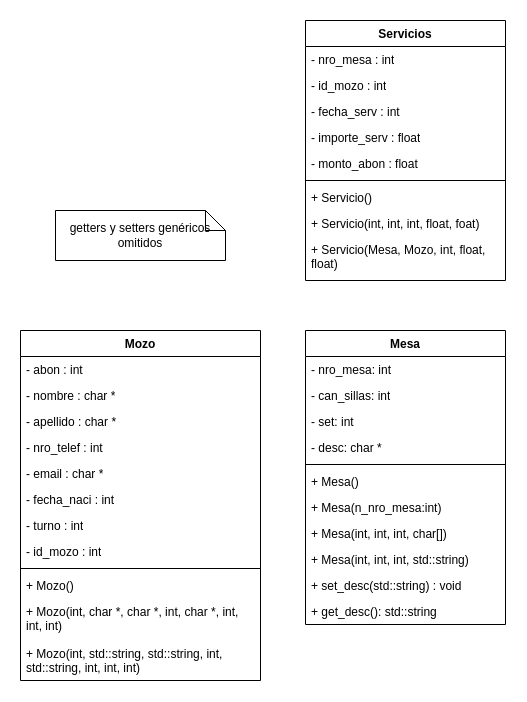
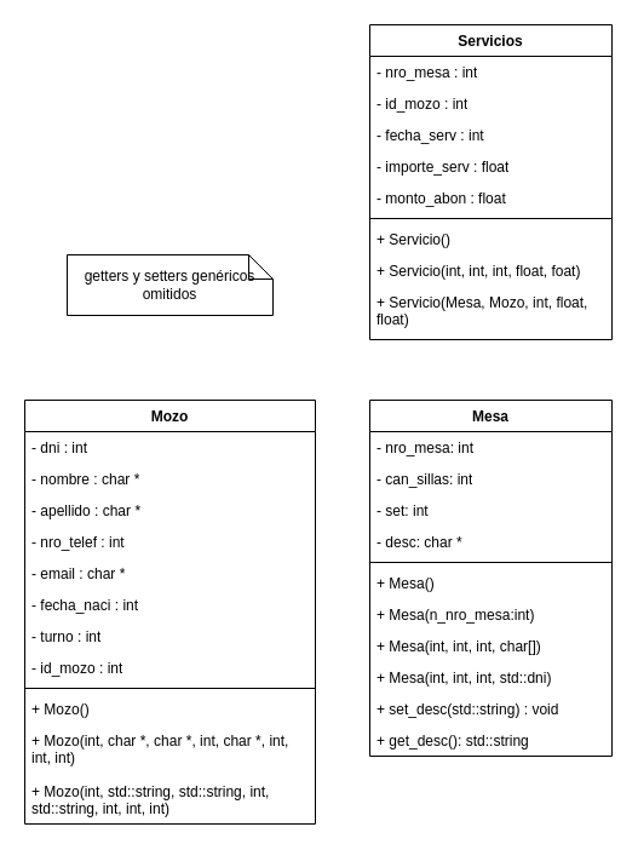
- <mxCell id="26" value="- abon : int" style="text;strokeColor=none;fillColor=none;align=left;verticalAlign=top;spacingLeft=4;spacingRight=4;overflow=hidden;rotatable=0;points=[[0,0.5],[1,0.5]];portConstraint=eastwest;whiteSpace=wrap;html=1;" parent="25" vertex="1"><mxGeometry y="26" width="240" height="26" as="geometry" /></mxCell>
+ <mxCell id="26" value="- dni : int" style="text;strokeColor=none;fillColor=none;align=left;verticalAlign=top;spacingLeft=4;spacingRight=4;overflow=hidden;rotatable=0;points=[[0,0.5],[1,0.5]];portConstraint=eastwest;whiteSpace=wrap;html=1;" parent="25" vertex="1"><mxGeometry y="26" width="240" height="26" as="geometry" /></mxCell>
- <mxCell id="11" value="+ Mesa(int, int, int, std::string)" style="text;strokeColor=none;fillColor=none;align=left;verticalAlign=top;spacingLeft=4;spacingRight=4;overflow=hidden;rotatable=0;points=[[0,0.5],[1,0.5]];portConstraint=eastwest;whiteSpace=wrap;html=1;" parent="2" vertex="1"><mxGeometry y="216" width="200" height="26" as="geometry" /></mxCell>
+ <mxCell id="11" value="+ Mesa(int, int, int, std::dni)" style="text;strokeColor=none;fillColor=none;align=left;verticalAlign=top;spacingLeft=4;spacingRight=4;overflow=hidden;rotatable=0;points=[[0,0.5],[1,0.5]];portConstraint=eastwest;whiteSpace=wrap;html=1;" parent="2" vertex="1"><mxGeometry y="216" width="200" height="26" as="geometry" /></mxCell>
